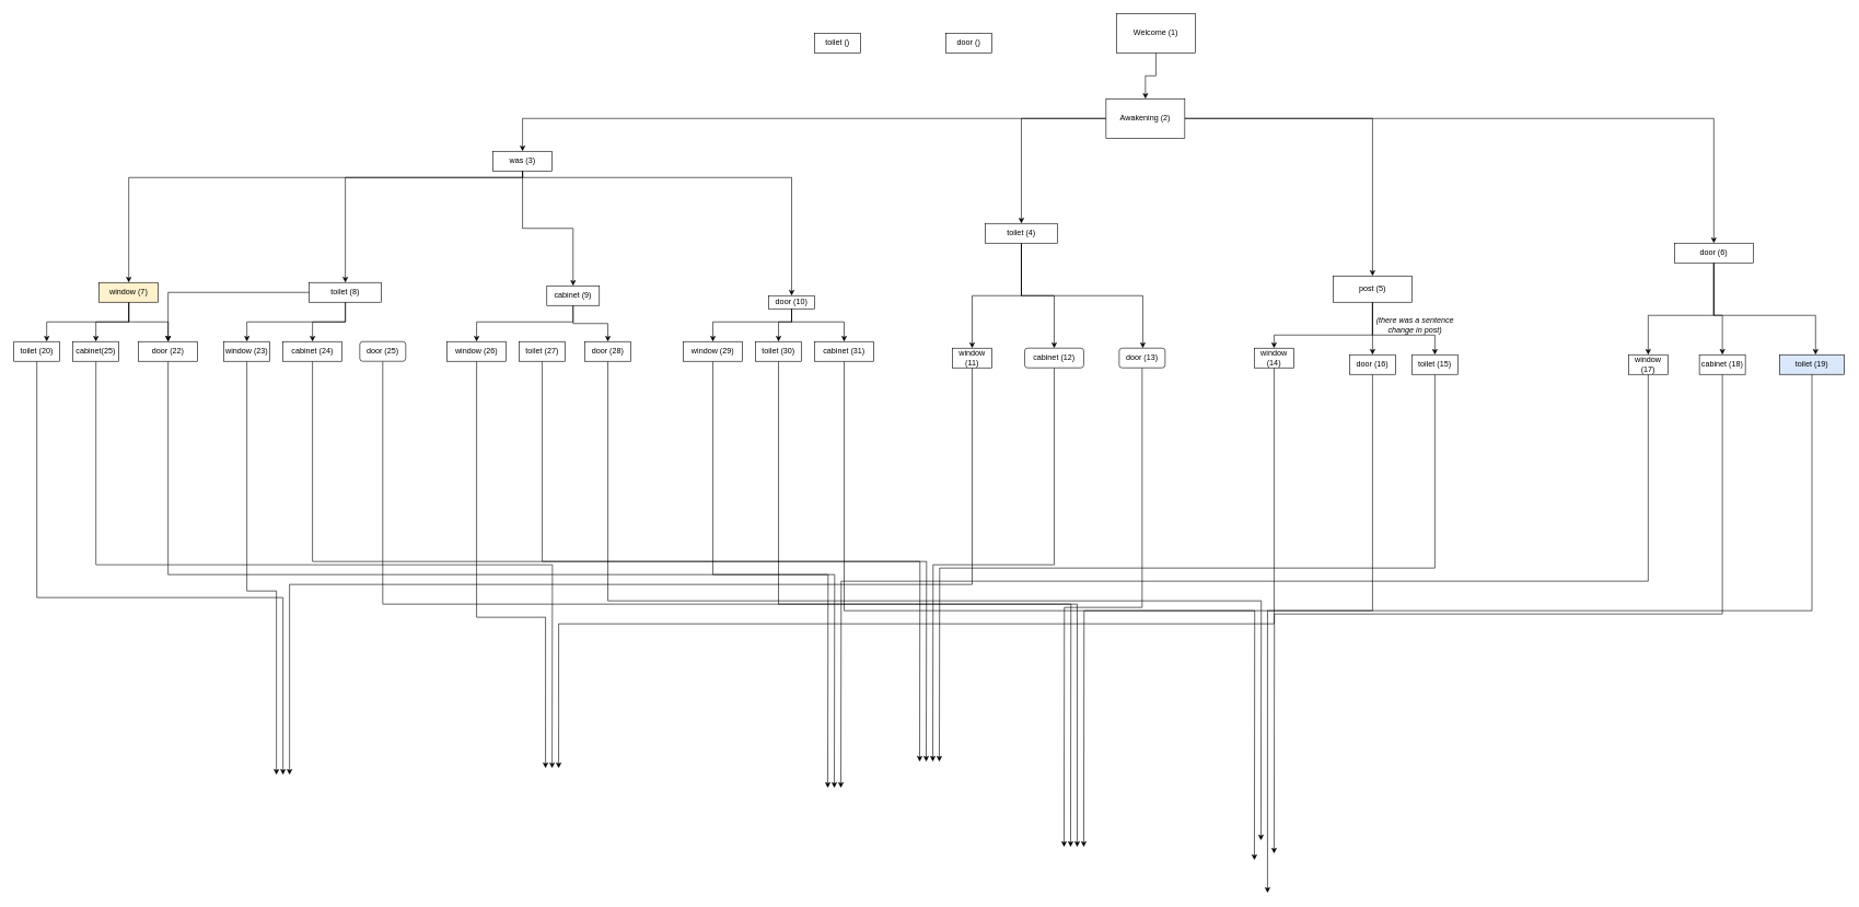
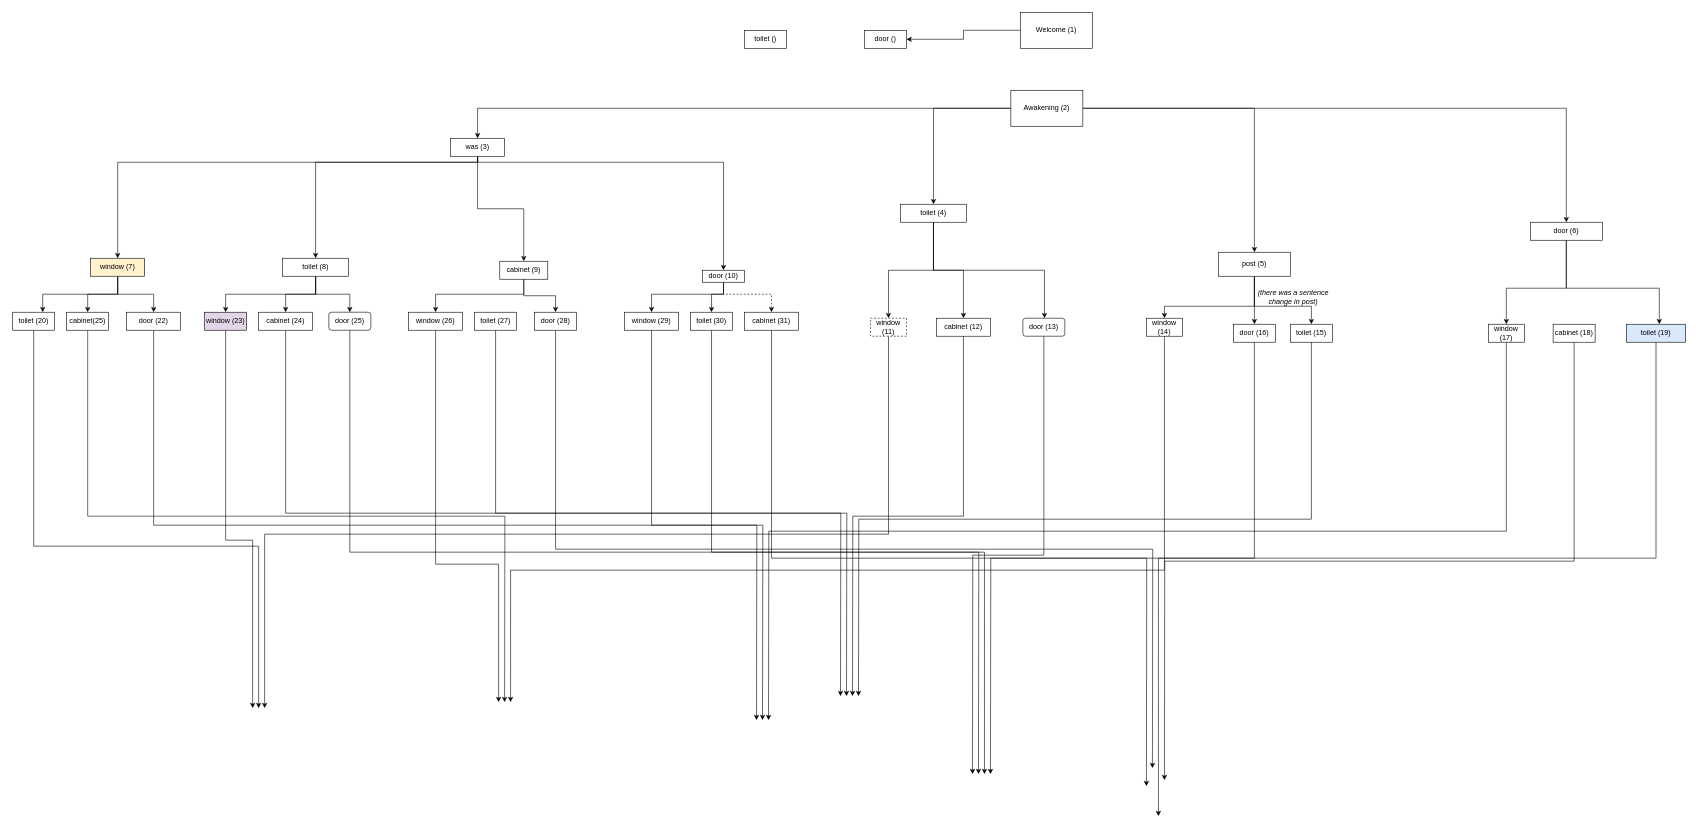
- <mxCell id="2" style="edgeStyle=orthogonalEdgeStyle;rounded=0;orthogonalLoop=1;jettySize=auto;html=1;" parent="1" source="3" target="8" edge="1"><mxGeometry relative="1" as="geometry"><mxPoint x="1760" y="150" as="targetPoint" /></mxGeometry></mxCell>
+ <mxCell id="2" style="edgeStyle=orthogonalEdgeStyle;rounded=0;orthogonalLoop=1;jettySize=auto;html=1;" parent="1" source="3" target="60" edge="1"><mxGeometry relative="1" as="geometry"><mxPoint x="1760" y="150" as="targetPoint" /></mxGeometry></mxCell>
- <mxCell id="32" style="edgeStyle=orthogonalEdgeStyle;rounded=0;orthogonalLoop=1;jettySize=auto;html=1;" parent="1" source="33" target="64" edge="1"><mxGeometry relative="1" as="geometry" /></mxCell>
+ <mxCell id="32" style="edgeStyle=orthogonalEdgeStyle;rounded=0;orthogonalLoop=1;jettySize=auto;html=1;" parent="1" source="33" target="72" edge="1"><mxGeometry relative="1" as="geometry" /></mxCell>
- <mxCell id="39" style="edgeStyle=orthogonalEdgeStyle;rounded=0;orthogonalLoop=1;jettySize=auto;html=1;" parent="1" source="40" target="84" edge="1"><mxGeometry relative="1" as="geometry"><Array as="points"><mxPoint x="1205" y="490" /><mxPoint x="1285" y="490" /></Array></mxGeometry></mxCell>
+ <mxCell id="39" style="edgeStyle=orthogonalEdgeStyle;rounded=0;orthogonalLoop=1;jettySize=auto;html=1;dashed=1;" parent="1" source="40" target="84" edge="1"><mxGeometry relative="1" as="geometry"><Array as="points"><mxPoint x="1205" y="490" /><mxPoint x="1285" y="490" /></Array></mxGeometry></mxCell>
- <mxCell id="22" style="edgeStyle=orthogonalEdgeStyle;rounded=0;orthogonalLoop=1;jettySize=auto;html=1;" parent="1" source="25" target="56" edge="1"><mxGeometry relative="1" as="geometry"><Array as="points"><mxPoint x="2610" y="480" /><mxPoint x="2623" y="480" /></Array></mxGeometry></mxCell>
- <mxCell id="68" value="window (23)" style="rounded=0;whiteSpace=wrap;html=1;" parent="1" vertex="1"><mxGeometry x="340" y="520" width="70" height="30" as="geometry" /></mxCell>
+ <mxCell id="68" value="window (23)" style="rounded=0;whiteSpace=wrap;html=1;fillColor=#e1d5e7;" parent="1" vertex="1"><mxGeometry x="340" y="520" width="70" height="30" as="geometry" /></mxCell>
- <mxCell id="42" value="window (11)" style="rounded=0;whiteSpace=wrap;html=1;" parent="1" vertex="1"><mxGeometry x="1450" y="530" width="60" height="30" as="geometry" /></mxCell>
+ <mxCell id="42" value="window (11)" style="rounded=0;whiteSpace=wrap;html=1;dashed=1;" parent="1" vertex="1"><mxGeometry x="1450" y="530" width="60" height="30" as="geometry" /></mxCell>
- <mxCell id="44" value="cabinet (12)" style="whiteSpace=wrap;html=1;rounded=1;" parent="1" vertex="1"><mxGeometry x="1560" y="530" width="90" height="30" as="geometry" /></mxCell>
+ <mxCell id="44" value="cabinet (12)" style="rounded=0;whiteSpace=wrap;html=1;" parent="1" vertex="1"><mxGeometry x="1560" y="530" width="90" height="30" as="geometry" /></mxCell>
